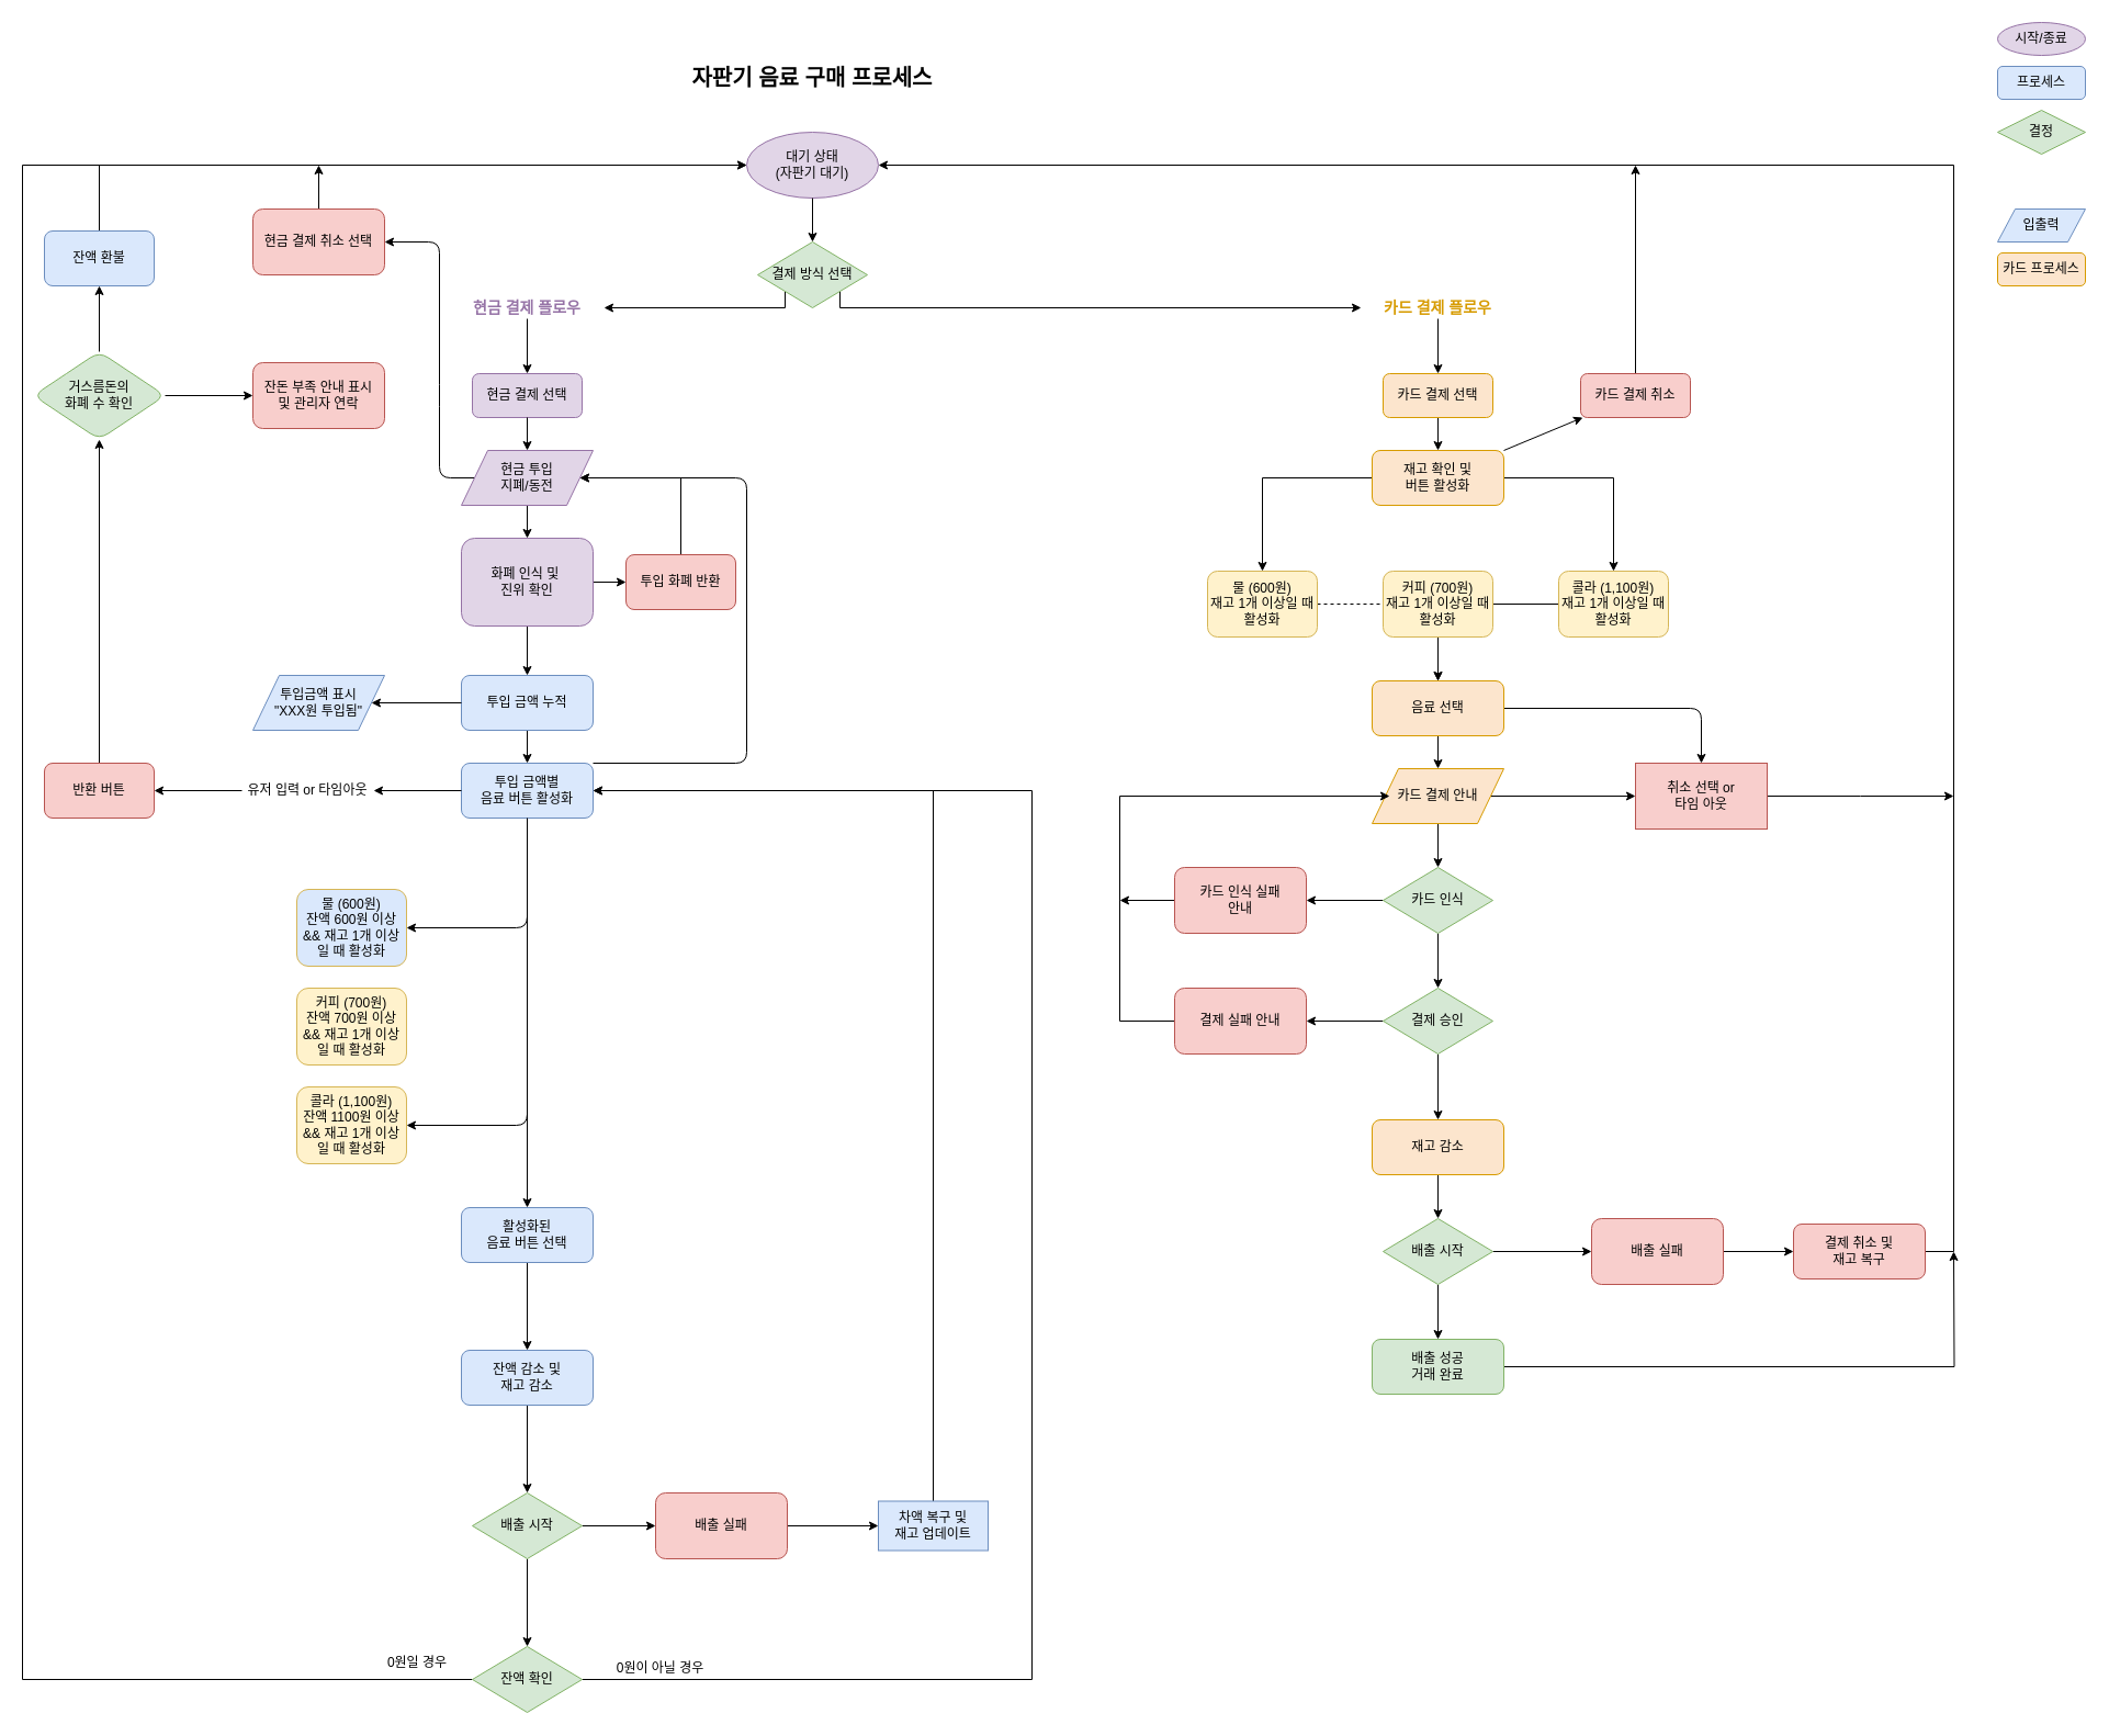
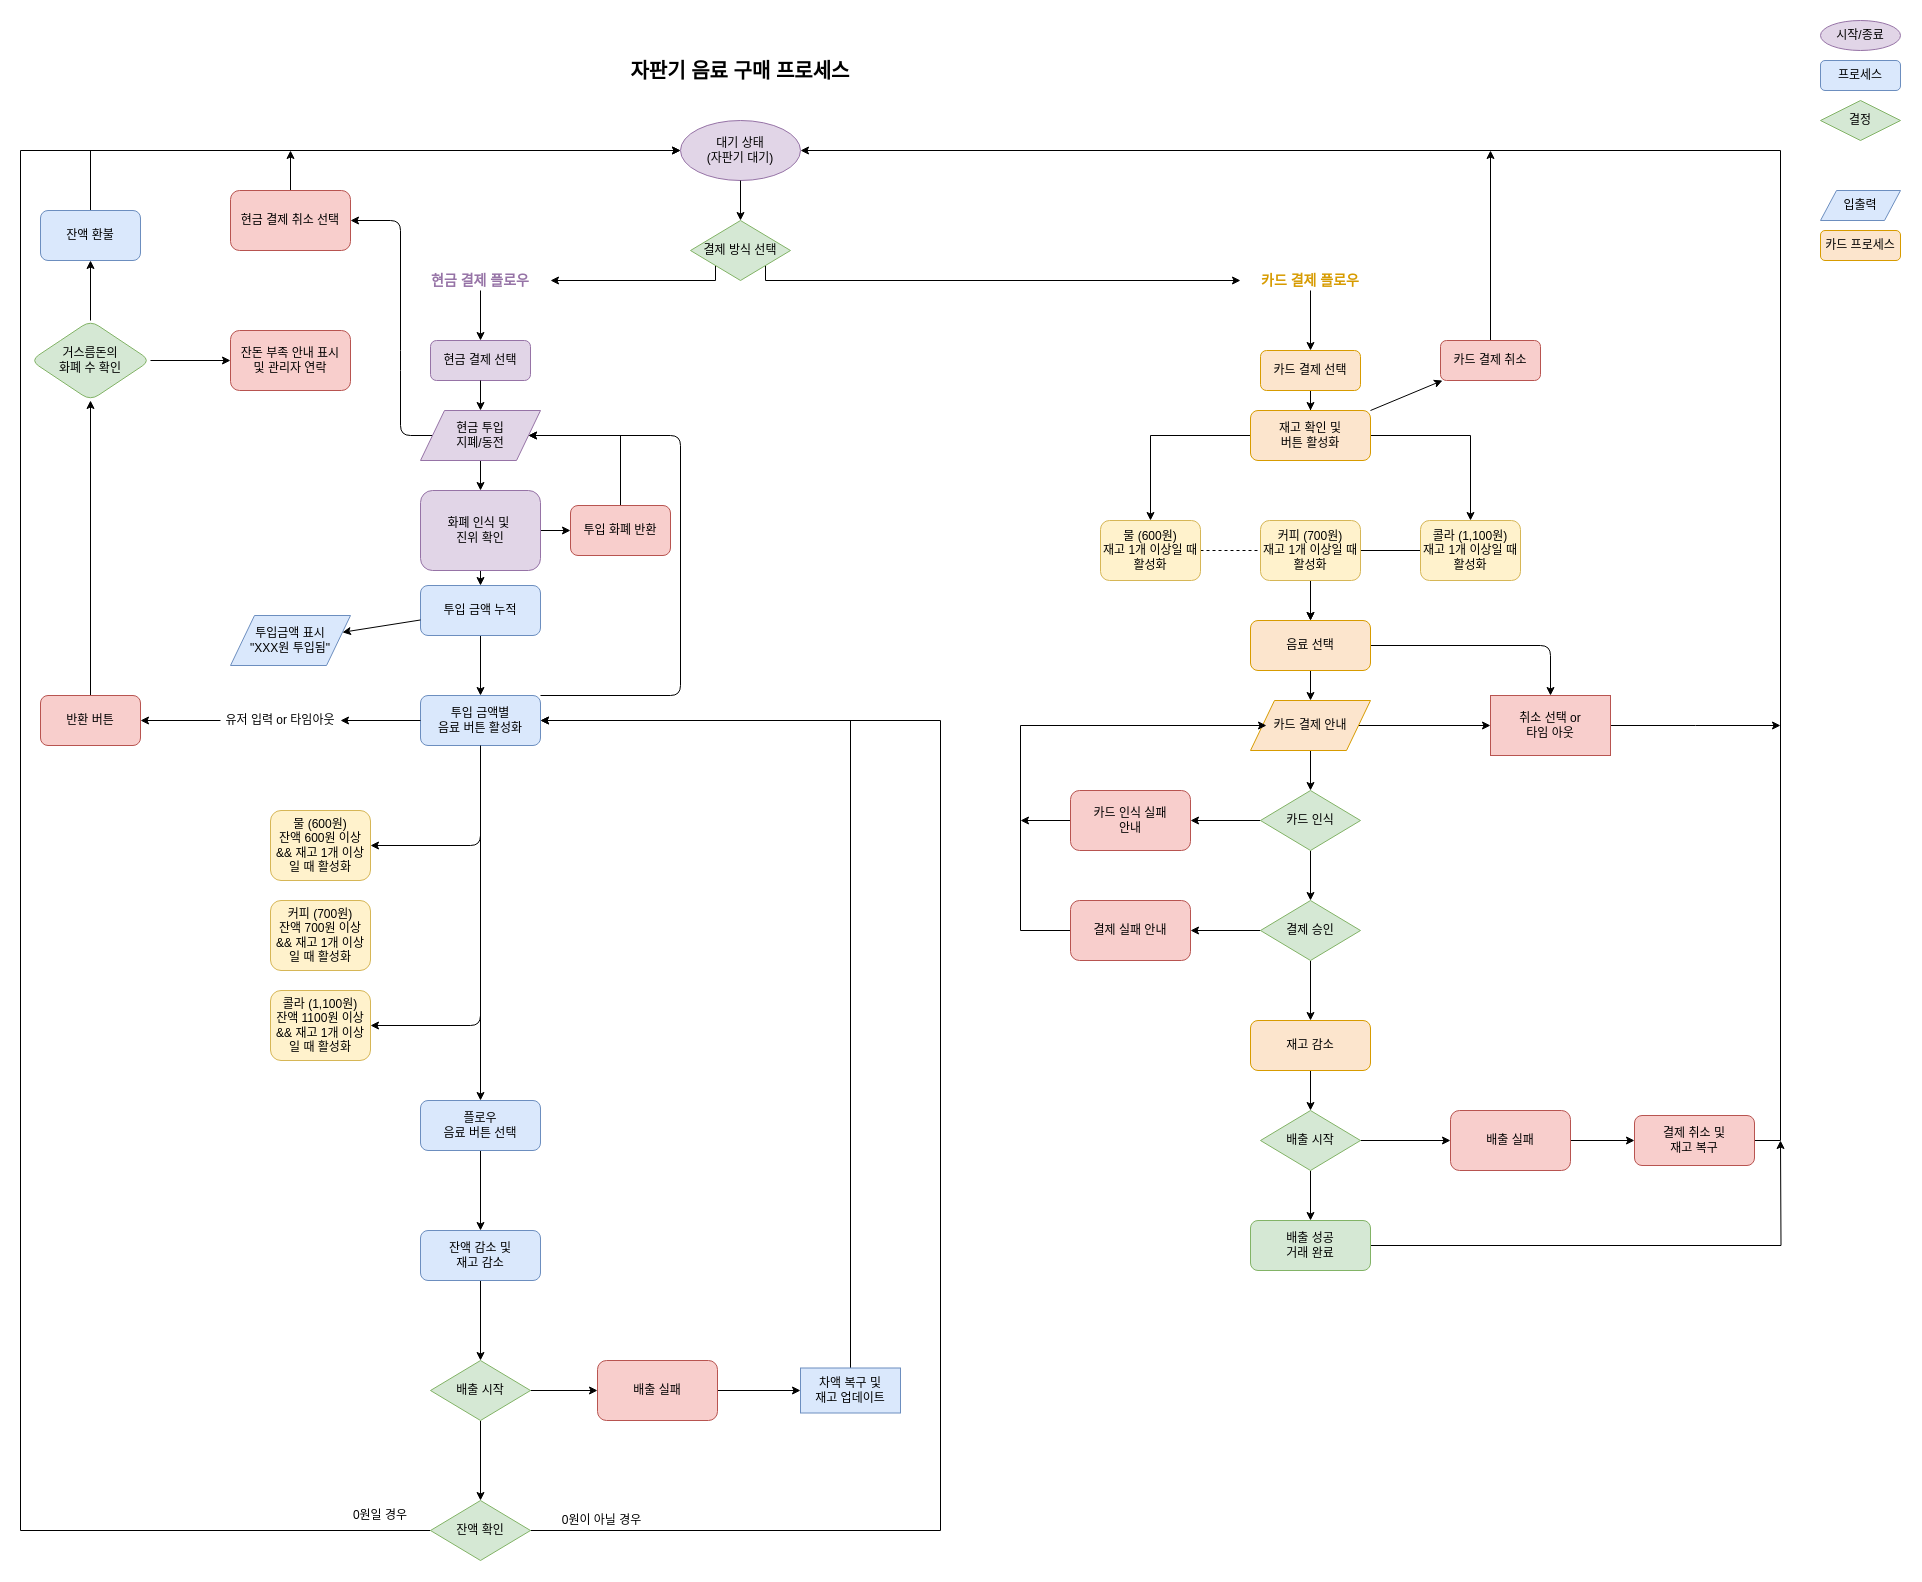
- <mxCell id="82" value="카드 결제 선택" style="rounded=1;whiteSpace=wrap;html=1;fillColor=#fce5cd;strokeColor=#d79b00;" parent="1" vertex="1"><mxGeometry x="1260" y="340" width="100" height="40" as="geometry" /></mxCell>
+ <mxCell id="82" value="카드 결제 선택" style="rounded=1;whiteSpace=wrap;html=1;fillColor=#fce5cd;strokeColor=#d79b00;" parent="1" vertex="1"><mxGeometry x="1260" y="350" width="100" height="40" as="geometry" /></mxCell>
- <mxCell id="12" value="투입 금액 누적" style="rounded=1;whiteSpace=wrap;html=1;fillColor=#dae8fc;strokeColor=#6c8ebf;" parent="1" vertex="1"><mxGeometry x="420" y="615" width="120" height="50" as="geometry" /></mxCell>
+ <mxCell id="12" value="투입 금액 누적" style="rounded=1;whiteSpace=wrap;html=1;fillColor=#dae8fc;strokeColor=#6c8ebf;" parent="1" vertex="1"><mxGeometry x="420" y="585" width="120" height="50" as="geometry" /></mxCell>
- <mxCell id="20" value="물 (600원)&lt;br&gt;잔액 600원 이상 &amp;amp;&amp;amp; 재고 1개 이상일 때&lt;span style=&quot;background-color: transparent; color: light-dark(rgb(0, 0, 0), rgb(255, 255, 255));&quot;&gt;&amp;nbsp;활성화&lt;/span&gt;" style="rounded=1;whiteSpace=wrap;html=1;fillColor=#dae8fc;strokeColor=#d6b656;" parent="1" vertex="1"><mxGeometry x="270" y="810" width="100" height="70" as="geometry" /></mxCell>
+ <mxCell id="20" value="물 (600원)&lt;br&gt;잔액 600원 이상 &amp;amp;&amp;amp; 재고 1개 이상일 때&lt;span style=&quot;background-color: transparent; color: light-dark(rgb(0, 0, 0), rgb(255, 255, 255));&quot;&gt;&amp;nbsp;활성화&lt;/span&gt;" style="rounded=1;whiteSpace=wrap;html=1;fillColor=#fff2cc;strokeColor=#d6b656;" parent="1" vertex="1"><mxGeometry x="270" y="810" width="100" height="70" as="geometry" /></mxCell>
- <mxCell id="19" value="활성화된&#10;음료 버튼 선택" style="rounded=1;whiteSpace=wrap;html=1;fillColor=#dae8fc;strokeColor=#6c8ebf;" parent="1" vertex="1"><mxGeometry x="420" y="1100" width="120" height="50" as="geometry" /></mxCell>
+ <mxCell id="19" value="플로우&#10;음료 버튼 선택" style="rounded=1;whiteSpace=wrap;html=1;fillColor=#dae8fc;strokeColor=#6c8ebf;" parent="1" vertex="1"><mxGeometry x="420" y="1100" width="120" height="50" as="geometry" /></mxCell>
